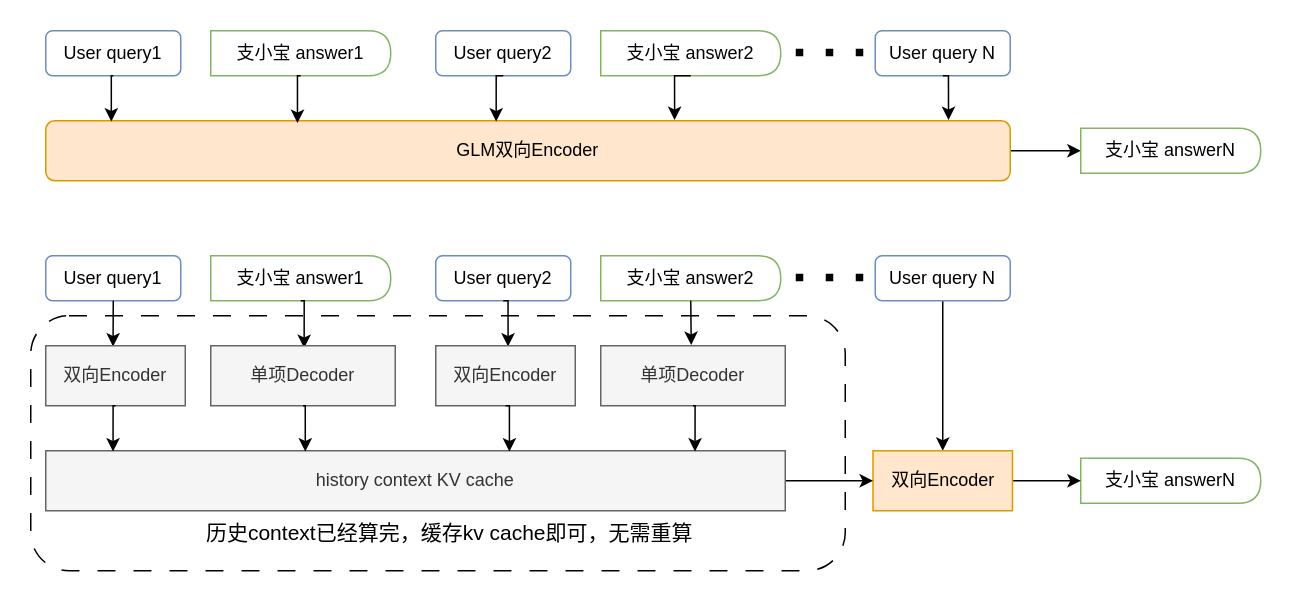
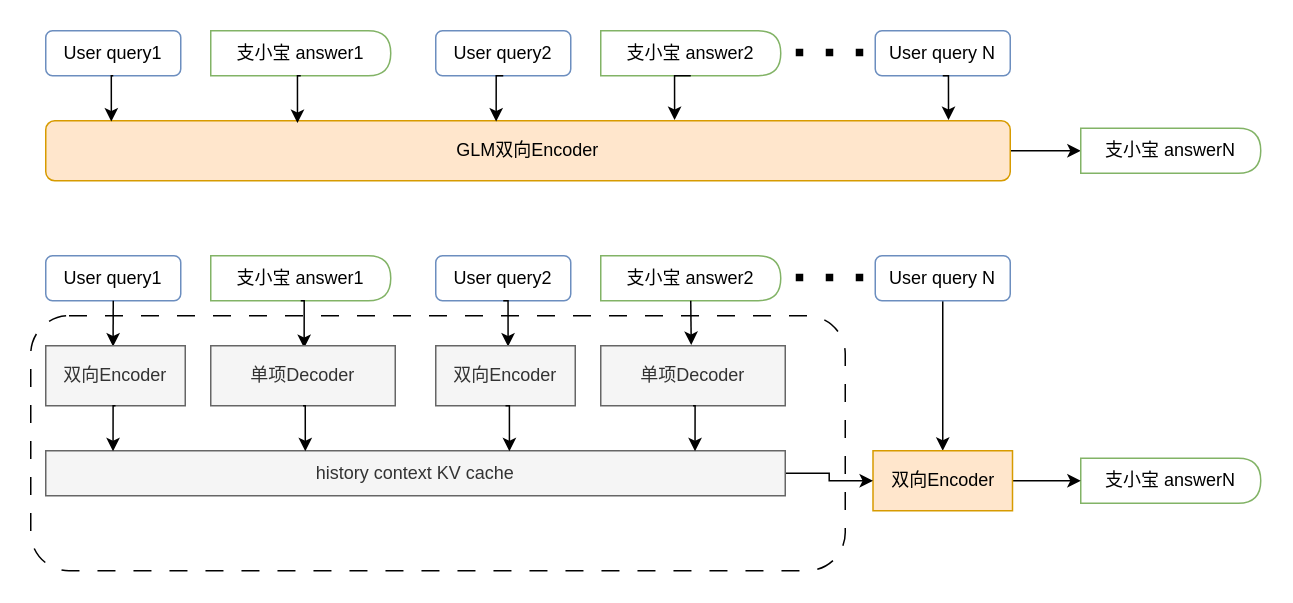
- <mxCell id="35" value="history context KV cache" style="rounded=0;whiteSpace=wrap;html=1;fillColor=#f5f5f5;fontColor=#333333;strokeColor=#666666;" vertex="1" parent="1"><mxGeometry x="30" y="300" width="493" height="40" as="geometry" /></mxCell>
+ <mxCell id="35" value="history context KV cache" style="rounded=0;whiteSpace=wrap;html=1;fillColor=#f5f5f5;fontColor=#333333;strokeColor=#666666;" vertex="1" parent="1"><mxGeometry x="30" y="300" width="493" height="30" as="geometry" /></mxCell>
- <mxCell id="41" value="历史context已经算完，缓存kv cache即可，无需重算" style="text;html=1;strokeColor=none;fillColor=none;align=center;verticalAlign=middle;whiteSpace=wrap;rounded=0;fontSize=14;" vertex="1" parent="1"><mxGeometry x="103" y="340" width="393" height="30" as="geometry" /></mxCell>
